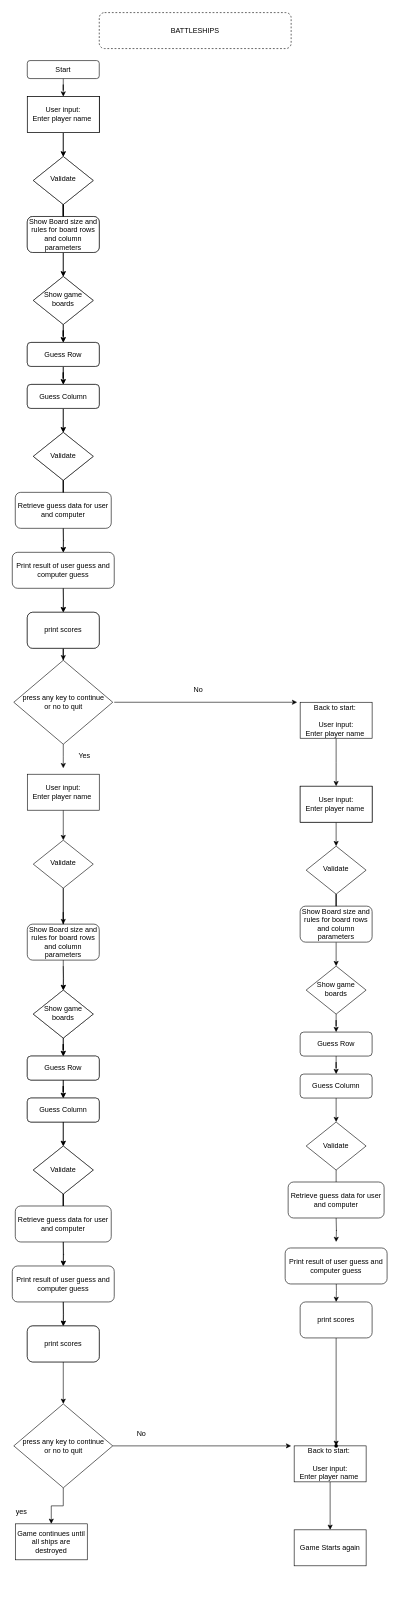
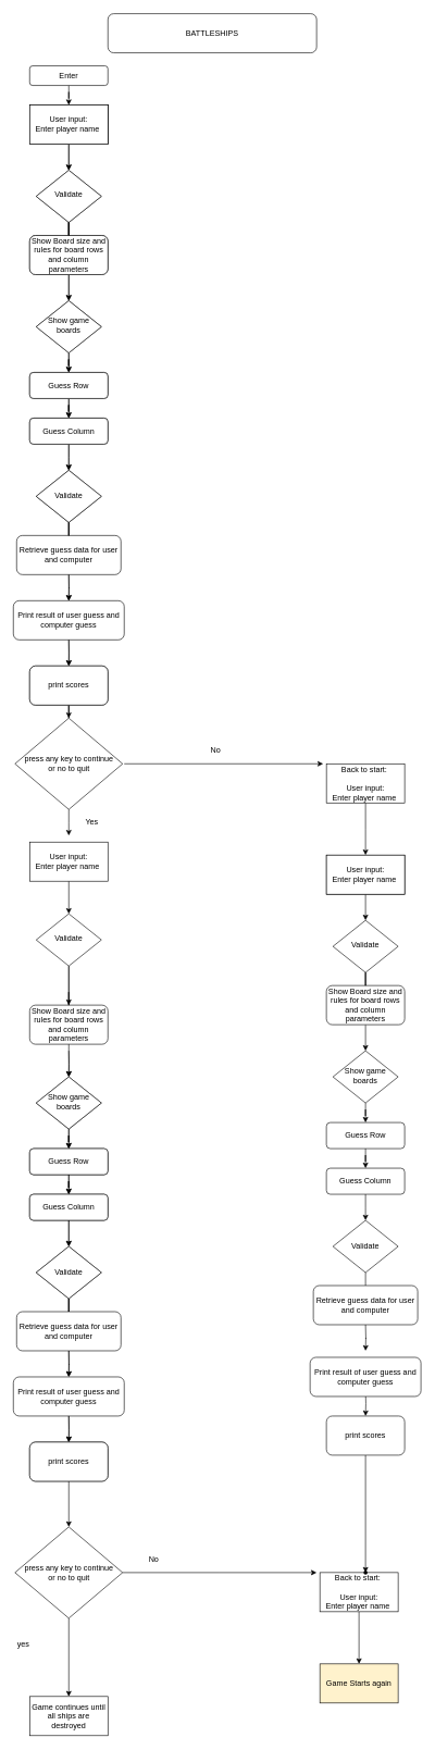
- <mxCell id="116" value="BATTLESHIPS" style="rounded=1;whiteSpace=wrap;html=1;dashed=1;" vertex="1" parent="1"><mxGeometry x="165" width="320" height="60" as="geometry" y="20" /></mxCell>
+ <mxCell id="116" value="BATTLESHIPS" style="rounded=1;whiteSpace=wrap;html=1;" vertex="1" parent="1"><mxGeometry x="165" width="320" height="60" as="geometry" y="20" /></mxCell>
- <mxCell id="3" value="Start" style="rounded=1;whiteSpace=wrap;html=1;fontSize=12;glass=0;strokeWidth=1;shadow=0;" parent="1" vertex="1"><mxGeometry x="45" y="100" width="120" height="30" as="geometry" /></mxCell>
+ <mxCell id="3" value="Enter" style="rounded=1;whiteSpace=wrap;html=1;fontSize=12;glass=0;strokeWidth=1;shadow=0;" parent="1" vertex="1"><mxGeometry x="45" y="100" width="120" height="30" as="geometry" /></mxCell>
- <mxCell id="109" value="Game continues until all ships are destroyed" style="whiteSpace=wrap;html=1;" parent="1" vertex="1"><mxGeometry x="25" y="2540" width="120" height="60" as="geometry" /></mxCell>
+ <mxCell id="109" value="Game continues until all ships are destroyed" style="whiteSpace=wrap;html=1;" parent="1" vertex="1"><mxGeometry x="45" y="2600" width="120" height="60" as="geometry" /></mxCell>
- <mxCell id="112" value="Game Starts again" style="rounded=0;whiteSpace=wrap;html=1;" parent="1" vertex="1"><mxGeometry x="490" y="2550" width="120" height="60" as="geometry" /></mxCell>
+ <mxCell id="112" value="Game Starts again" style="rounded=0;whiteSpace=wrap;html=1;fillColor=#fff2cc;" parent="1" vertex="1"><mxGeometry x="490" y="2550" width="120" height="60" as="geometry" /></mxCell>
